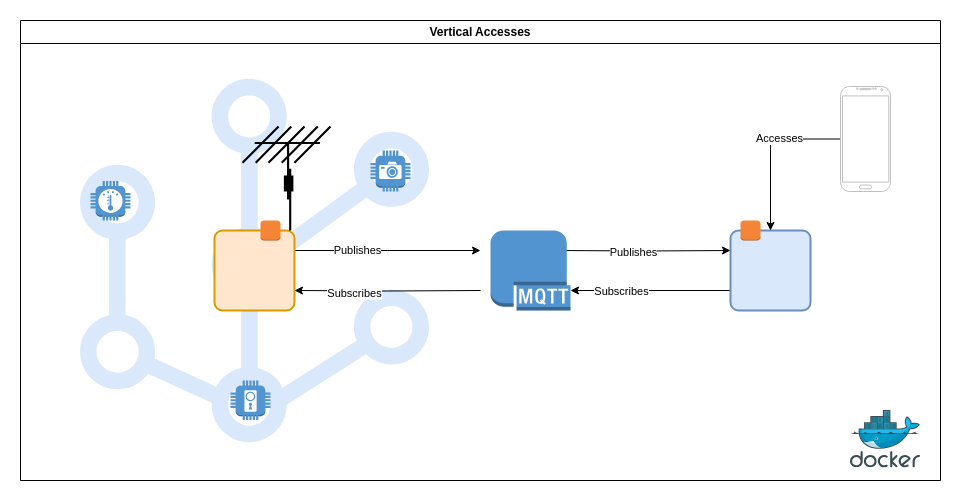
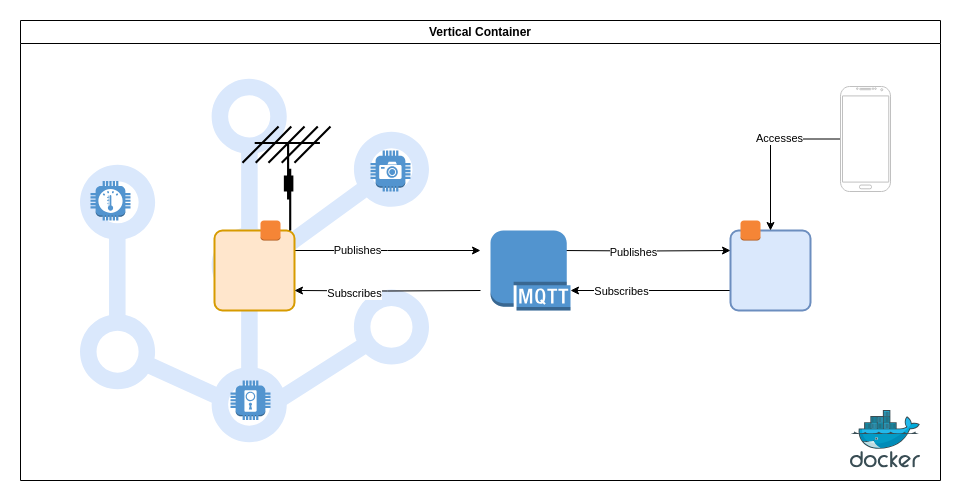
- <mxCell id="2" value="Vertical Accesses" style="swimlane;whiteSpace=wrap;html=1;" vertex="1" parent="1"><mxGeometry x="20" y="20" width="920" height="460" as="geometry" /></mxCell>
+ <mxCell id="2" value="Vertical Container" style="swimlane;whiteSpace=wrap;html=1;" vertex="1" parent="1"><mxGeometry x="20" y="20" width="920" height="460" as="geometry" /></mxCell>
